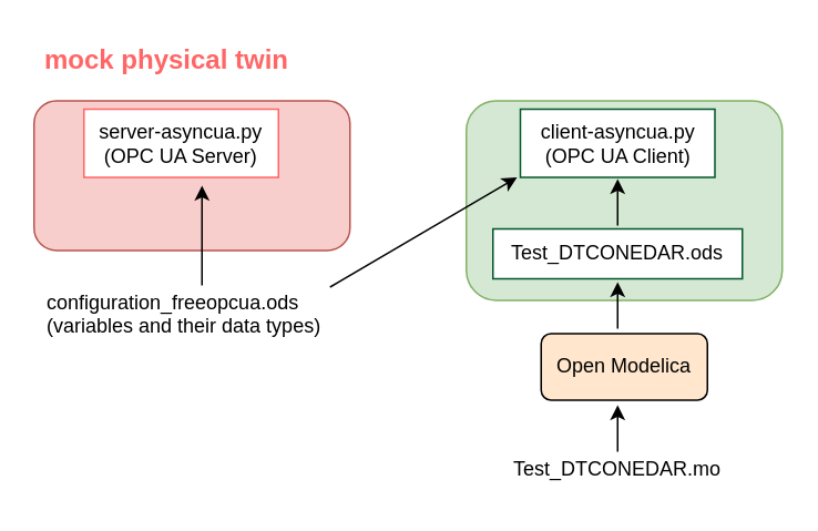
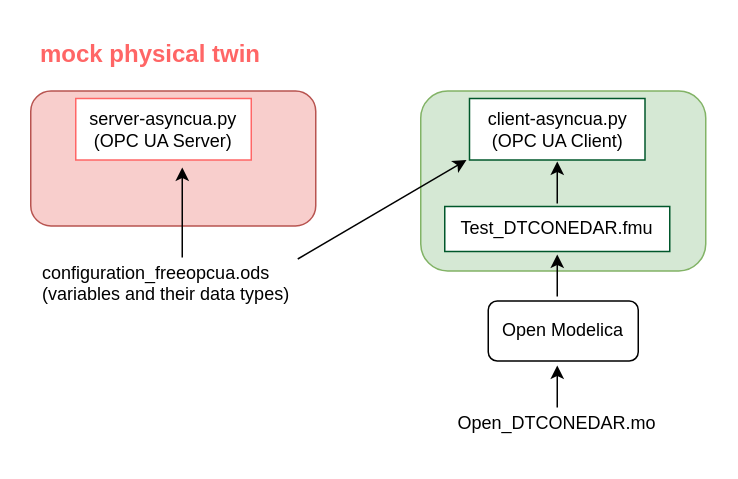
- <mxCell id="6" value="Test_DTCONEDAR.ods" style="text;html=1;strokeColor=#00572B;fillColor=#FFFFFF;align=center;verticalAlign=middle;whiteSpace=wrap;rounded=0;" parent="1" vertex="1"><mxGeometry x="296" y="137" width="150" height="30" as="geometry" /></mxCell>
+ <mxCell id="6" value="Test_DTCONEDAR.fmu" style="text;html=1;strokeColor=#00572B;fillColor=#FFFFFF;align=center;verticalAlign=middle;whiteSpace=wrap;rounded=0;" parent="1" vertex="1"><mxGeometry x="296" y="137" width="150" height="30" as="geometry" /></mxCell>
- <mxCell id="4" value="Open Modelica" style="rounded=1;whiteSpace=wrap;html=1;fillColor=#ffe6cc;" parent="1" vertex="1"><mxGeometry x="325" y="200" width="100" height="40" as="geometry" /></mxCell>
+ <mxCell id="4" value="Open Modelica" style="rounded=1;whiteSpace=wrap;html=1;" parent="1" vertex="1"><mxGeometry x="325" y="200" width="100" height="40" as="geometry" /></mxCell>
- <mxCell id="5" value="Test_DTCONEDAR.mo" style="text;html=1;strokeColor=none;fillColor=none;align=center;verticalAlign=middle;whiteSpace=wrap;rounded=0;" parent="1" vertex="1"><mxGeometry x="296" y="267" width="150" height="30" as="geometry" /></mxCell>
+ <mxCell id="5" value="Open_DTCONEDAR.mo" style="text;html=1;strokeColor=none;fillColor=none;align=center;verticalAlign=middle;whiteSpace=wrap;rounded=0;" parent="1" vertex="1"><mxGeometry x="296" y="267" width="150" height="30" as="geometry" /></mxCell>
